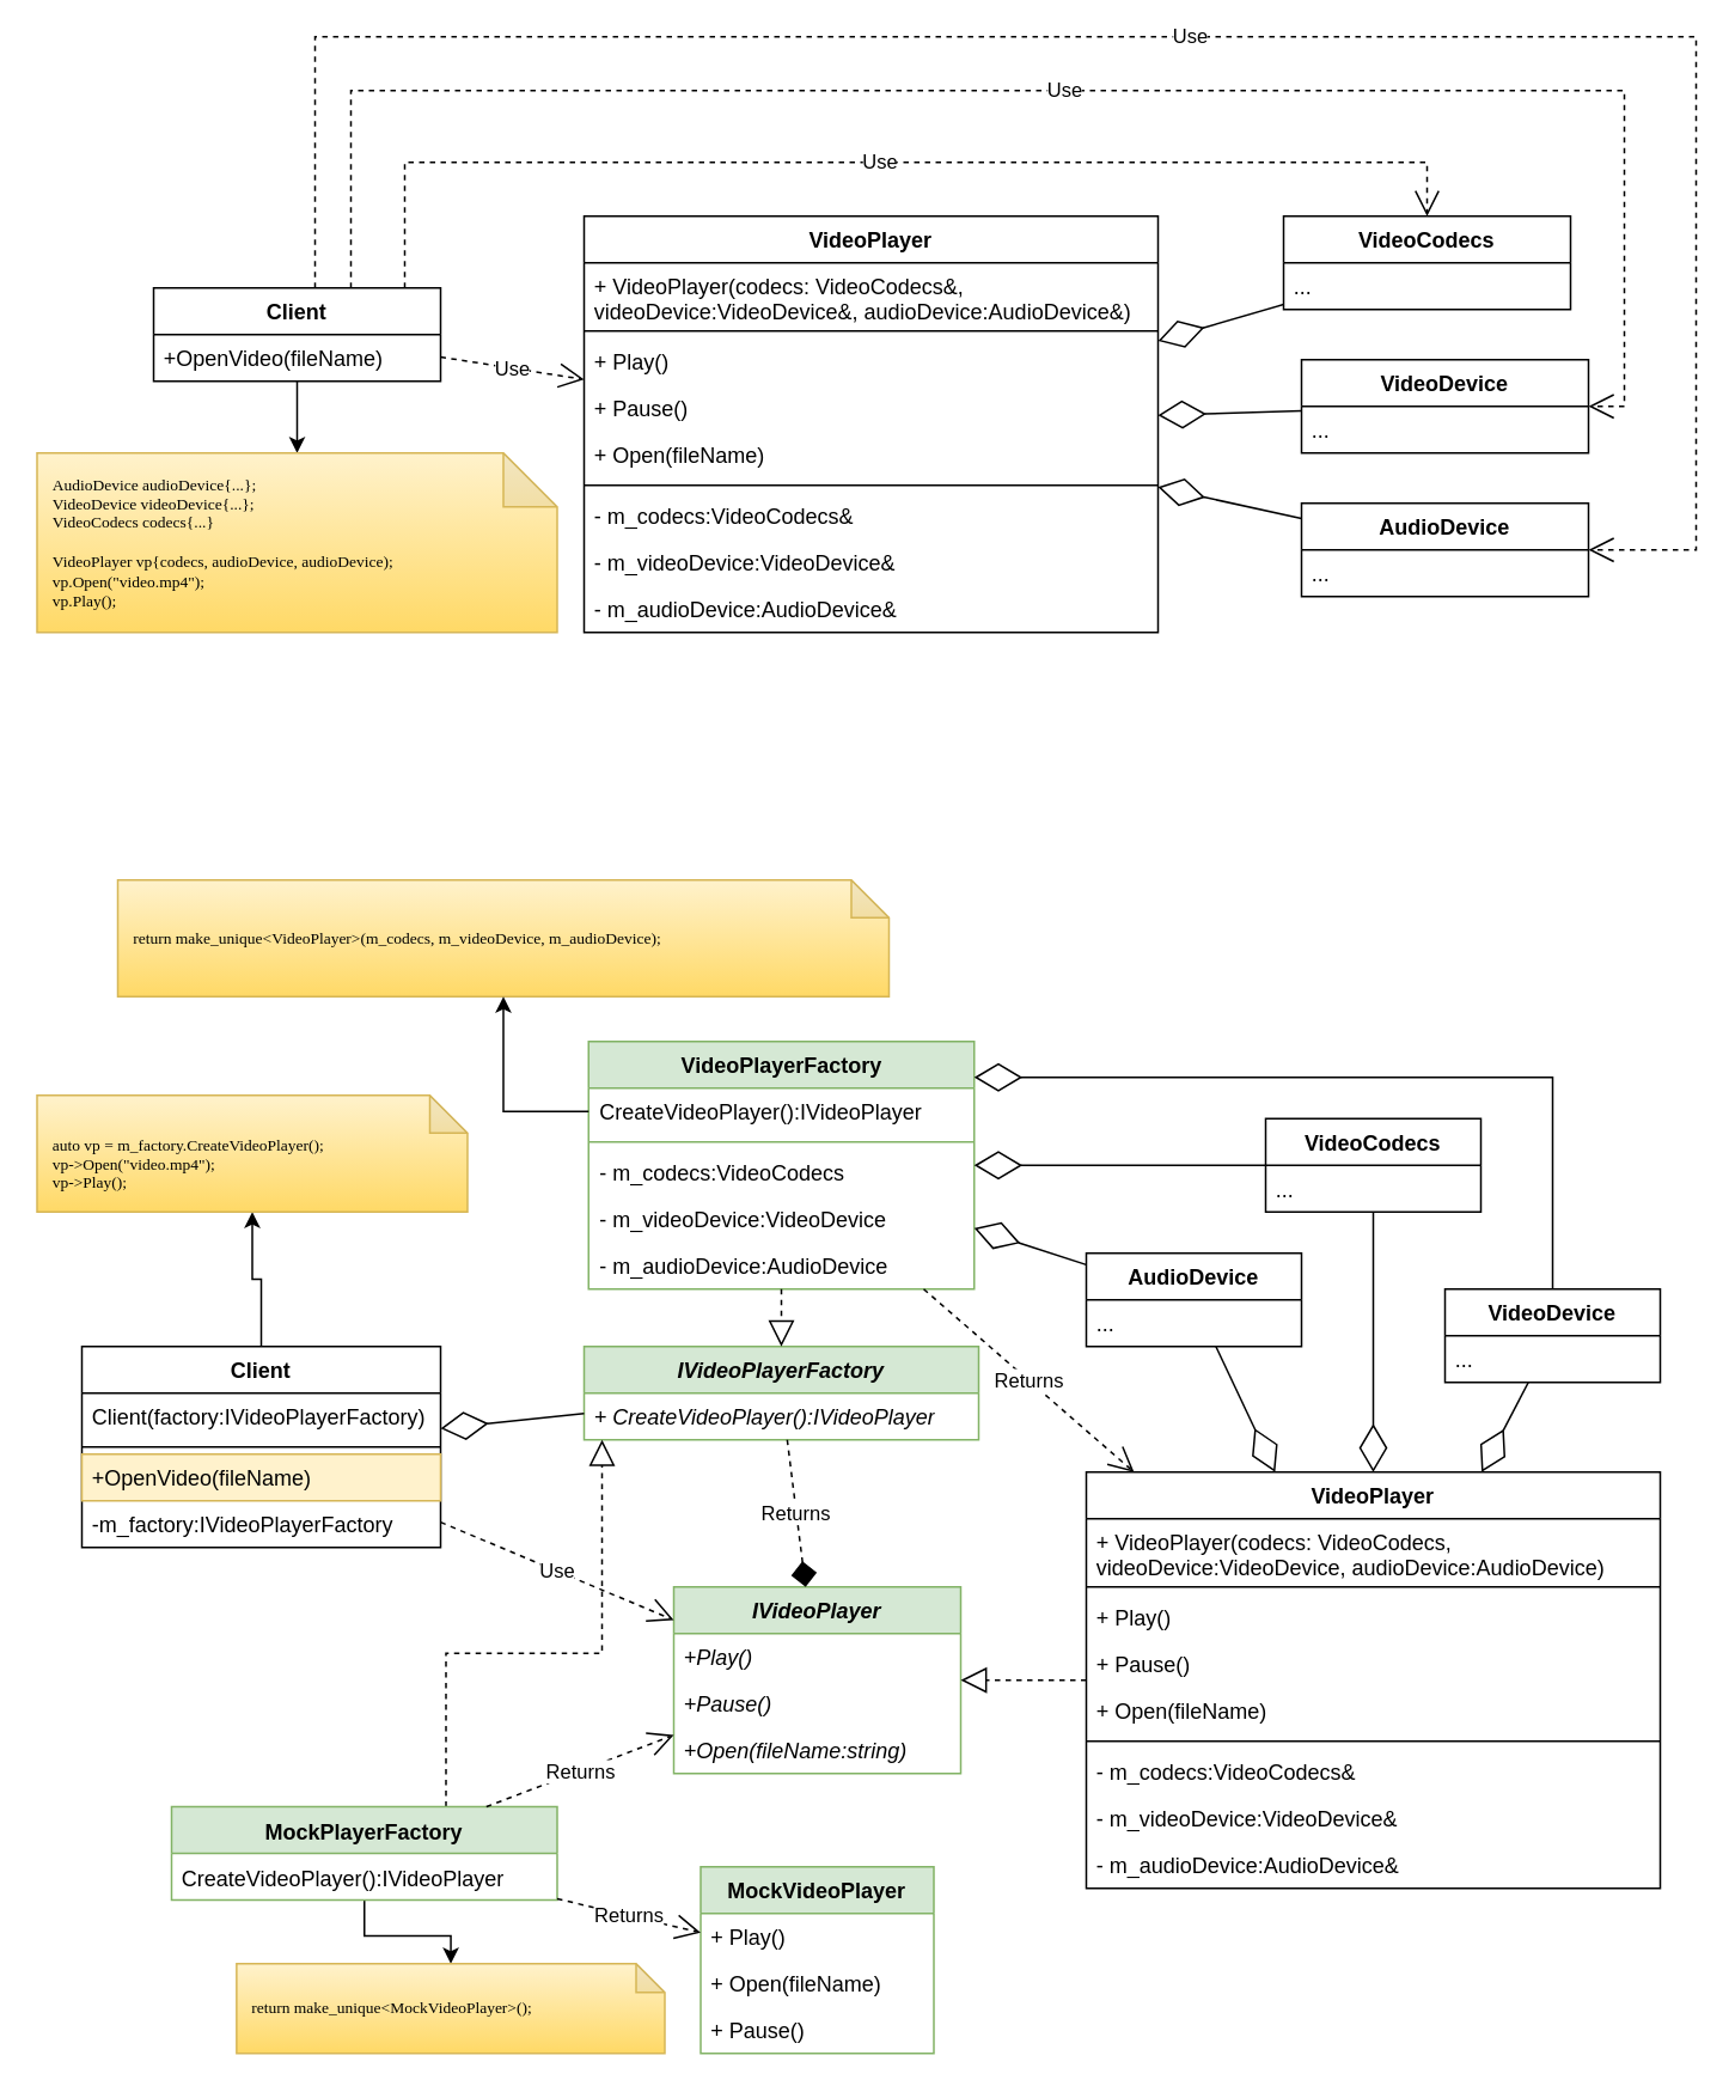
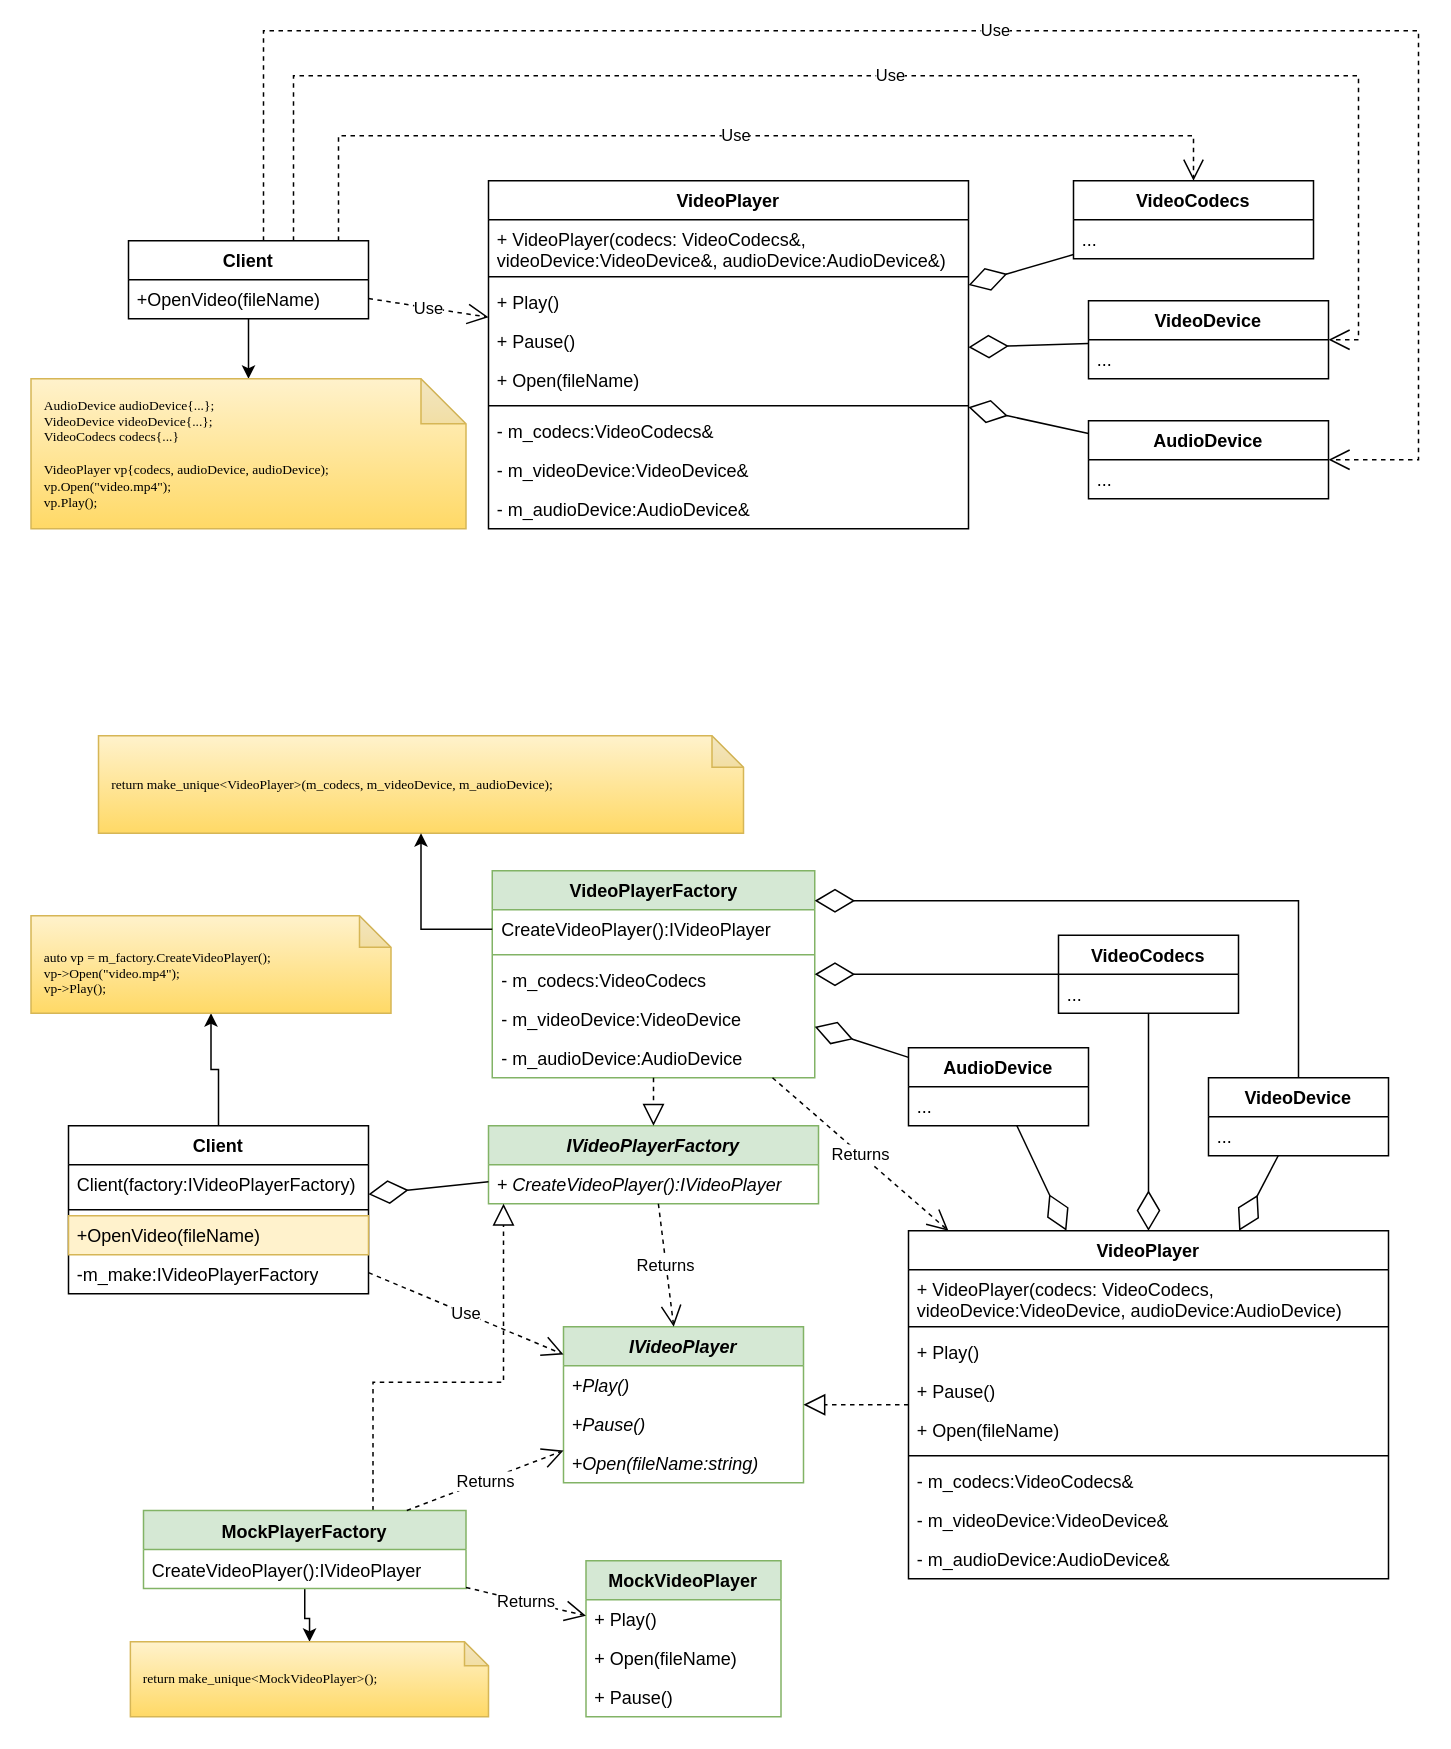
- <mxCell id="57" value="-m_factory:IVideoPlayerFactory" style="text;strokeColor=none;fillColor=none;align=left;verticalAlign=top;spacingLeft=4;spacingRight=4;overflow=hidden;rotatable=0;points=[[0,0.5],[1,0.5]];portConstraint=eastwest;whiteSpace=wrap;html=1;" vertex="1" parent="53"><mxGeometry y="86" width="200" height="26" as="geometry" /></mxCell>
+ <mxCell id="57" value="-m_make:IVideoPlayerFactory" style="text;strokeColor=none;fillColor=none;align=left;verticalAlign=top;spacingLeft=4;spacingRight=4;overflow=hidden;rotatable=0;points=[[0,0.5],[1,0.5]];portConstraint=eastwest;whiteSpace=wrap;html=1;" vertex="1" parent="53"><mxGeometry y="86" width="200" height="26" as="geometry" /></mxCell>
- <mxCell id="71" value="Returns" style="endArrow=diamond;endSize=12;dashed=1;html=1;rounded=0;" edge="1" parent="1" source="60" target="2"><mxGeometry width="160" relative="1" as="geometry"><mxPoint y="860" as="sourcePoint" x="205" /><mxPoint x="465" y="920" as="targetPoint" /></mxGeometry></mxCell>
+ <mxCell id="71" value="Returns" style="endArrow=open;endSize=12;dashed=1;html=1;rounded=0;" edge="1" parent="1" source="60" target="2"><mxGeometry width="160" relative="1" as="geometry"><mxPoint y="860" as="sourcePoint" x="205" /><mxPoint x="465" y="920" as="targetPoint" /></mxGeometry></mxCell>
- <mxCell id="87" value="return make_unique&amp;lt;MockVideoPlayer&amp;gt;();" style="shape=note;whiteSpace=wrap;html=1;backgroundOutline=1;darkOpacity=0.05;align=left;spacingLeft=7;fillColor=#fff2cc;gradientColor=#ffd966;strokeColor=#d6b656;fontFamily=Lucida Console;fontSize=9;size=16;" vertex="1" parent="1"><mxGeometry x="131.25" y="1094" width="238.75" height="50" as="geometry" /></mxCell>
+ <mxCell id="87" value="return make_unique&amp;lt;MockVideoPlayer&amp;gt;();" style="shape=note;whiteSpace=wrap;html=1;backgroundOutline=1;darkOpacity=0.05;align=left;spacingLeft=7;fillColor=#fff2cc;gradientColor=#ffd966;strokeColor=#d6b656;fontFamily=Lucida Console;fontSize=9;size=16;" vertex="1" parent="1"><mxGeometry x="86.25" y="1094" width="238.75" height="50" as="geometry" /></mxCell>
